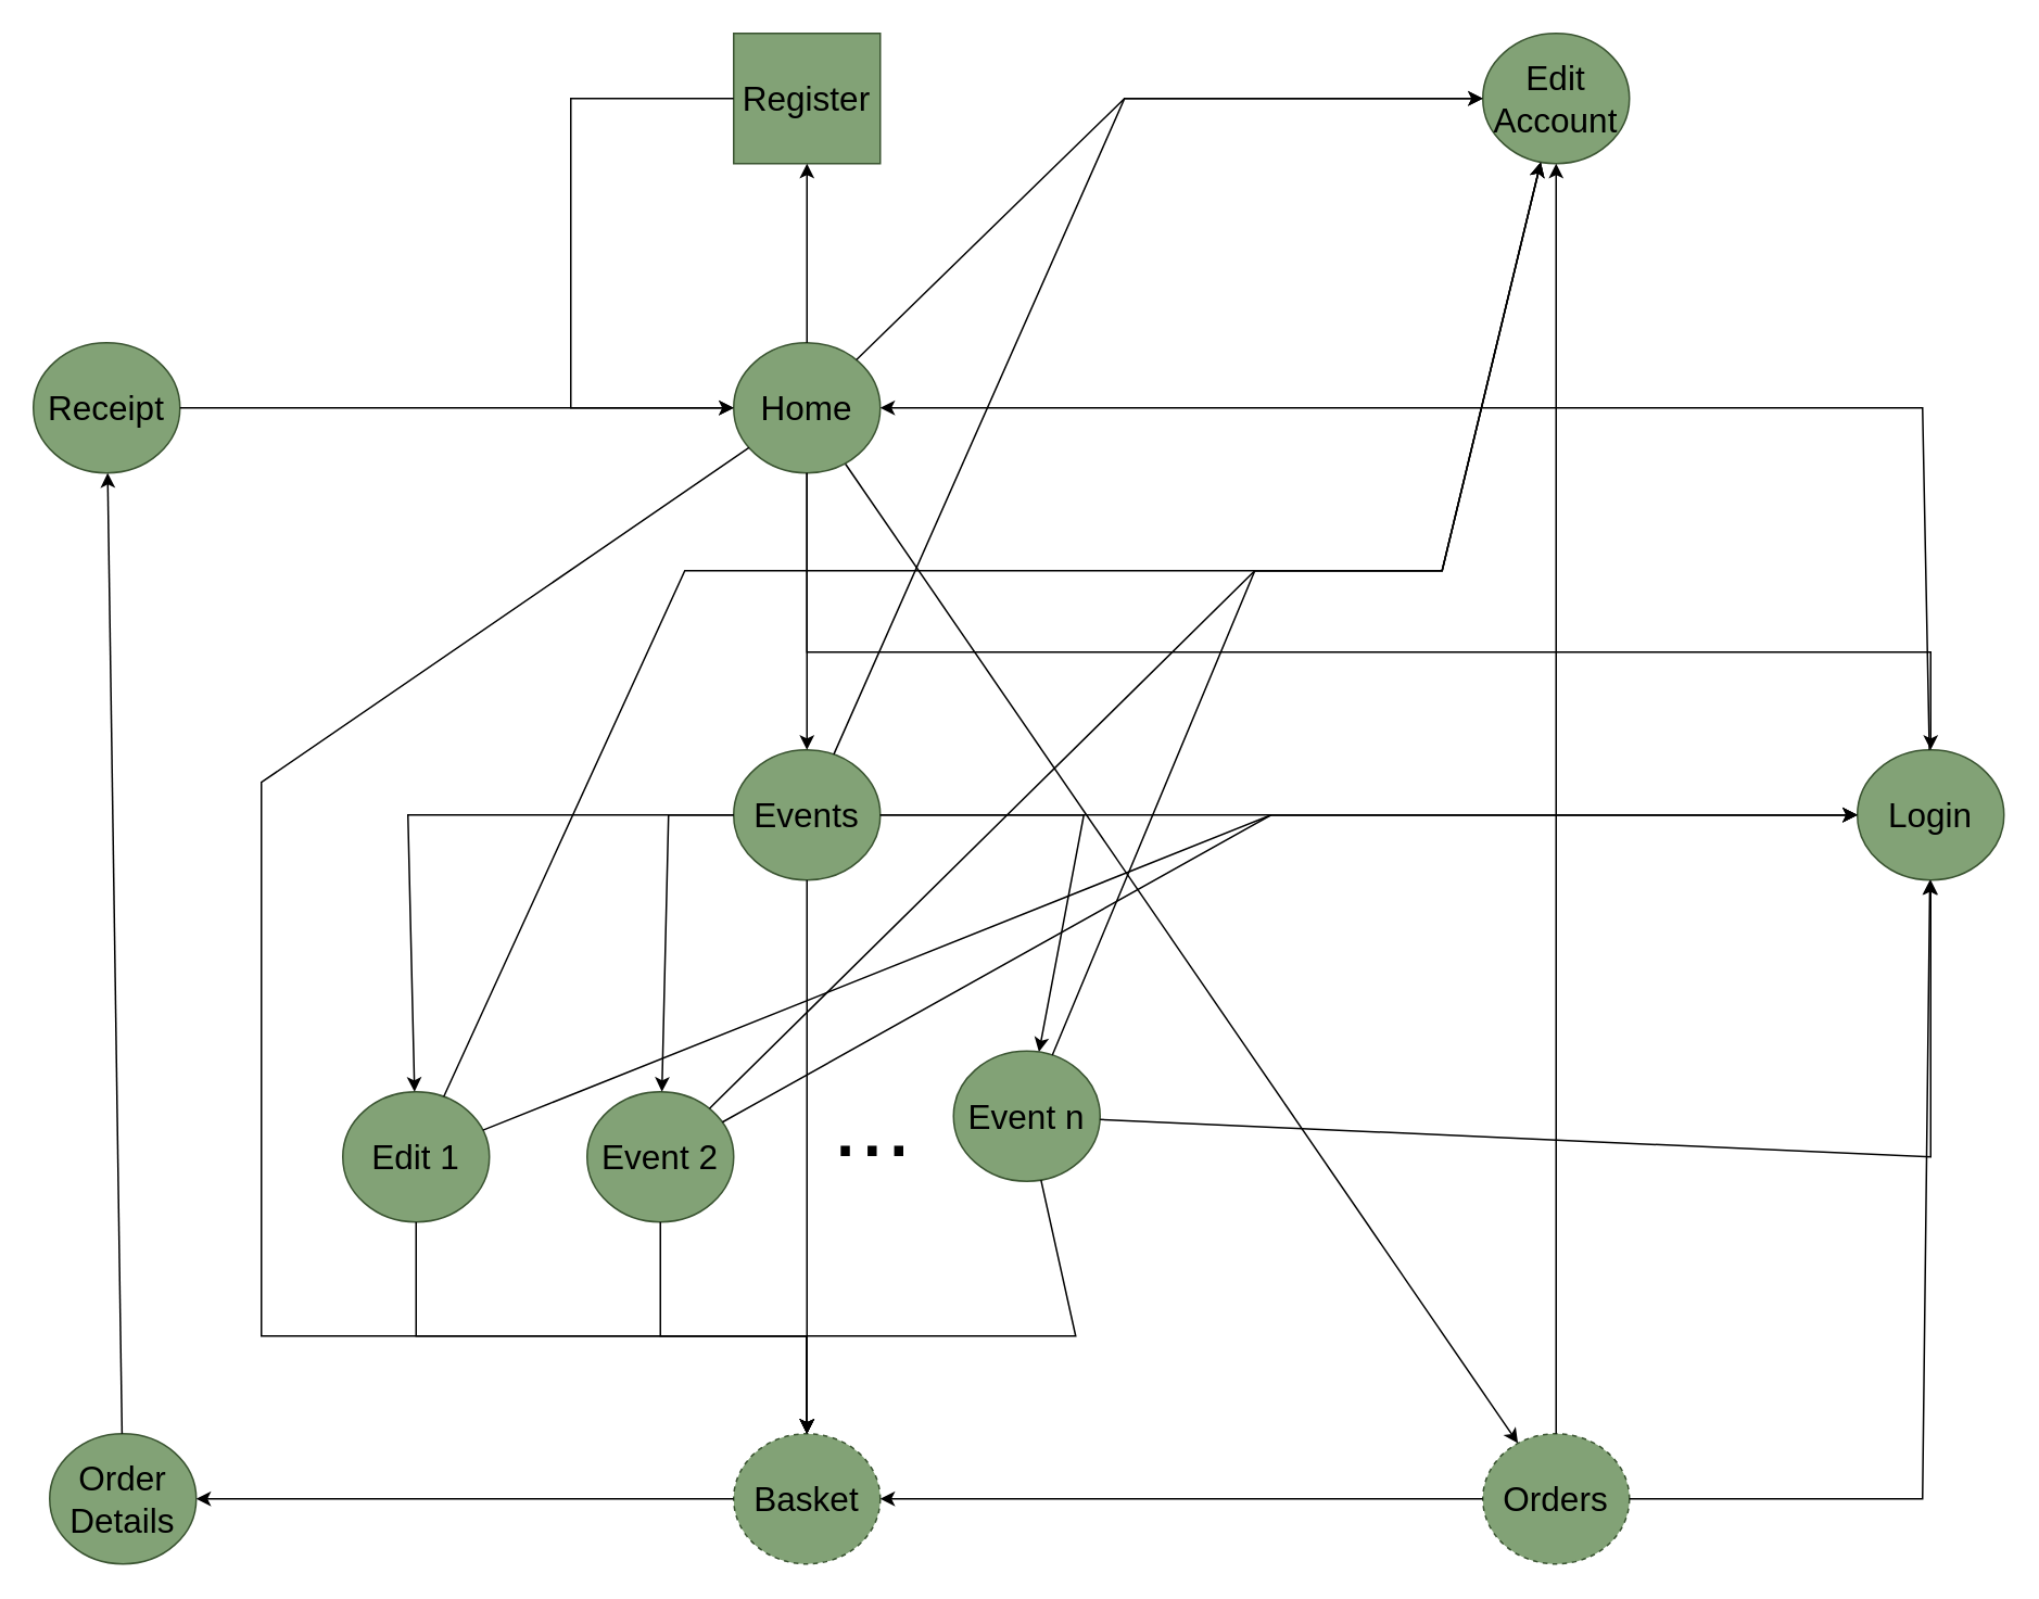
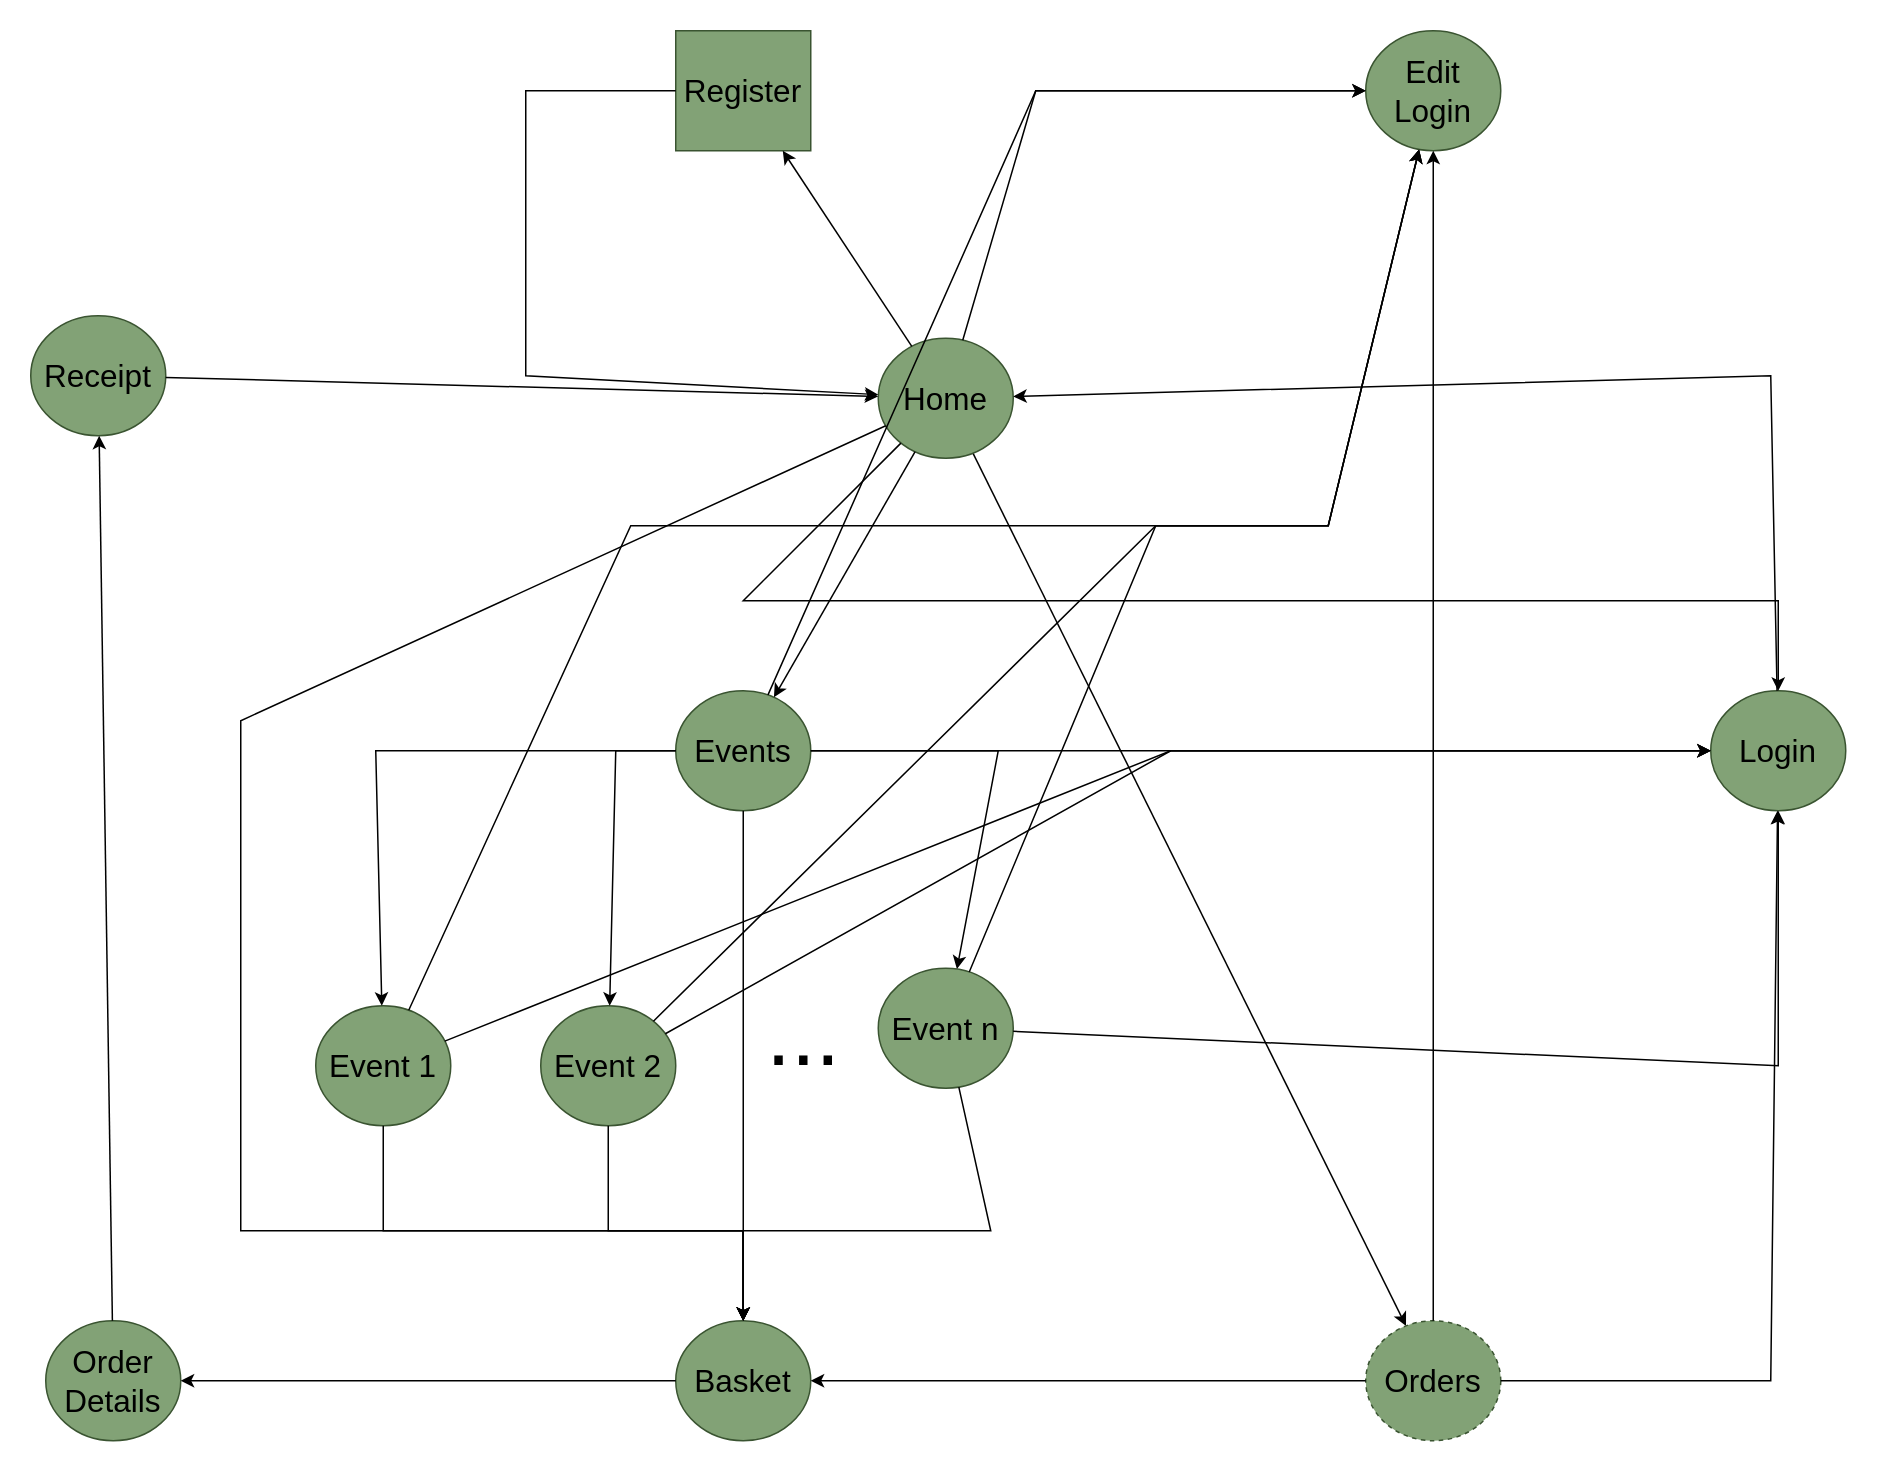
- <mxCell id="16" value="&lt;font color=&quot;#000000&quot; style=&quot;font-size: 21px;&quot;&gt;Edit Account&lt;/font&gt;" style="ellipse;whiteSpace=wrap;html=1;fillColor=#82a276;strokeColor=#3A5431;fontColor=#ffffff;" vertex="1" parent="1"><mxGeometry x="910" y="20" width="90" height="80" as="geometry" /></mxCell>
+ <mxCell id="16" value="&lt;font color=&quot;#000000&quot; style=&quot;font-size: 21px;&quot;&gt;Edit Login&lt;/font&gt;" style="ellipse;whiteSpace=wrap;html=1;fillColor=#82a276;strokeColor=#3A5431;fontColor=#ffffff;" vertex="1" parent="1"><mxGeometry x="910" y="20" width="90" height="80" as="geometry" /></mxCell>
- <mxCell id="4" value="&lt;font color=&quot;#000000&quot; style=&quot;font-size: 21px;&quot;&gt;Home&lt;/font&gt;" style="ellipse;whiteSpace=wrap;html=1;fillColor=#82a276;strokeColor=#3A5431;fontColor=#ffffff;" vertex="1" parent="1"><mxGeometry x="450" y="210" width="90" height="80" as="geometry" /></mxCell>
+ <mxCell id="4" value="&lt;font color=&quot;#000000&quot; style=&quot;font-size: 21px;&quot;&gt;Home&lt;/font&gt;" style="ellipse;whiteSpace=wrap;html=1;fillColor=#82a276;strokeColor=#3A5431;fontColor=#ffffff;" vertex="1" parent="1"><mxGeometry x="585" y="225" width="90" height="80" as="geometry" /></mxCell>
- <mxCell id="9" value="&lt;font color=&quot;#000000&quot; style=&quot;font-size: 21px;&quot;&gt;Edit 1&lt;/font&gt;" style="ellipse;whiteSpace=wrap;html=1;fillColor=#82a276;strokeColor=#3A5431;fontColor=#ffffff;" vertex="1" parent="1"><mxGeometry x="210" y="670" width="90" height="80" as="geometry" /></mxCell>
+ <mxCell id="9" value="&lt;font color=&quot;#000000&quot; style=&quot;font-size: 21px;&quot;&gt;Event 1&lt;/font&gt;" style="ellipse;whiteSpace=wrap;html=1;fillColor=#82a276;strokeColor=#3A5431;fontColor=#ffffff;" vertex="1" parent="1"><mxGeometry x="210" y="670" width="90" height="80" as="geometry" /></mxCell>
- <mxCell id="30" value="&lt;font color=&quot;#000000&quot;&gt;&lt;span style=&quot;font-size: 21px;&quot;&gt;Basket&lt;/span&gt;&lt;/font&gt;" style="ellipse;whiteSpace=wrap;html=1;fillColor=#82a276;strokeColor=#3A5431;fontColor=#ffffff;dashed=1;" vertex="1" parent="1"><mxGeometry x="450" y="880" width="90" height="80" as="geometry" /></mxCell>
+ <mxCell id="30" value="&lt;font color=&quot;#000000&quot;&gt;&lt;span style=&quot;font-size: 21px;&quot;&gt;Basket&lt;/span&gt;&lt;/font&gt;" style="ellipse;whiteSpace=wrap;html=1;fillColor=#82a276;strokeColor=#3A5431;fontColor=#ffffff;" vertex="1" parent="1"><mxGeometry x="450" y="880" width="90" height="80" as="geometry" /></mxCell>
